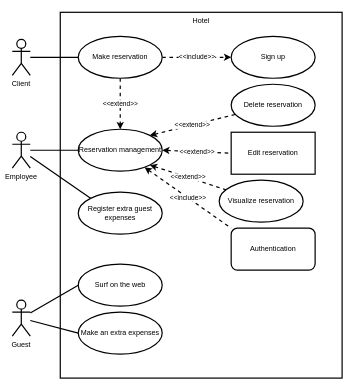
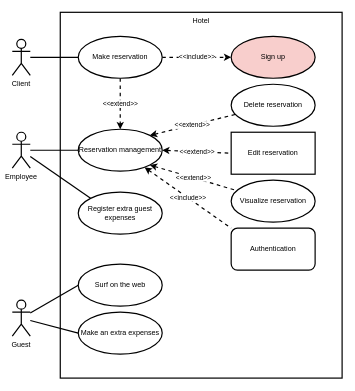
- <mxCell id="11" value="Sign up" style="ellipse;whiteSpace=wrap;html=1;strokeWidth=2;fontStyle=0" parent="1" vertex="1"><mxGeometry x="385" y="60" width="140" height="70" as="geometry" /></mxCell>
+ <mxCell id="11" value="Sign up" style="ellipse;whiteSpace=wrap;html=1;strokeWidth=2;fontStyle=0;fillColor=#f8cecc;" parent="1" vertex="1"><mxGeometry x="385" y="60" width="140" height="70" as="geometry" /></mxCell>
- <mxCell id="19" value="Visualize reservation" style="ellipse;whiteSpace=wrap;html=1;strokeWidth=2;fontStyle=0" parent="1" vertex="1"><mxGeometry x="365" y="300" width="140" height="70" as="geometry" /></mxCell>
+ <mxCell id="19" value="Visualize reservation" style="ellipse;whiteSpace=wrap;html=1;strokeWidth=2;fontStyle=0" parent="1" vertex="1"><mxGeometry x="385" y="300" width="140" height="70" as="geometry" /></mxCell>
